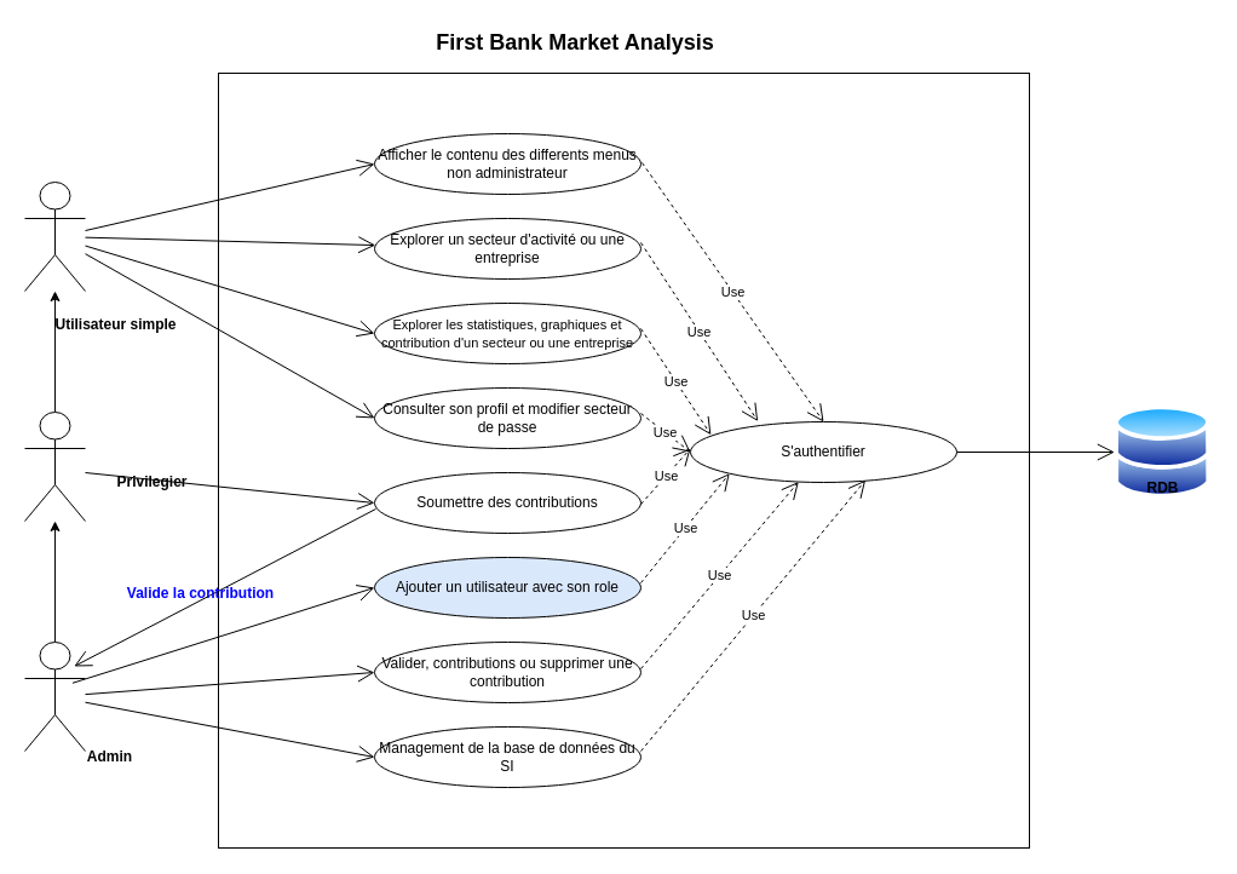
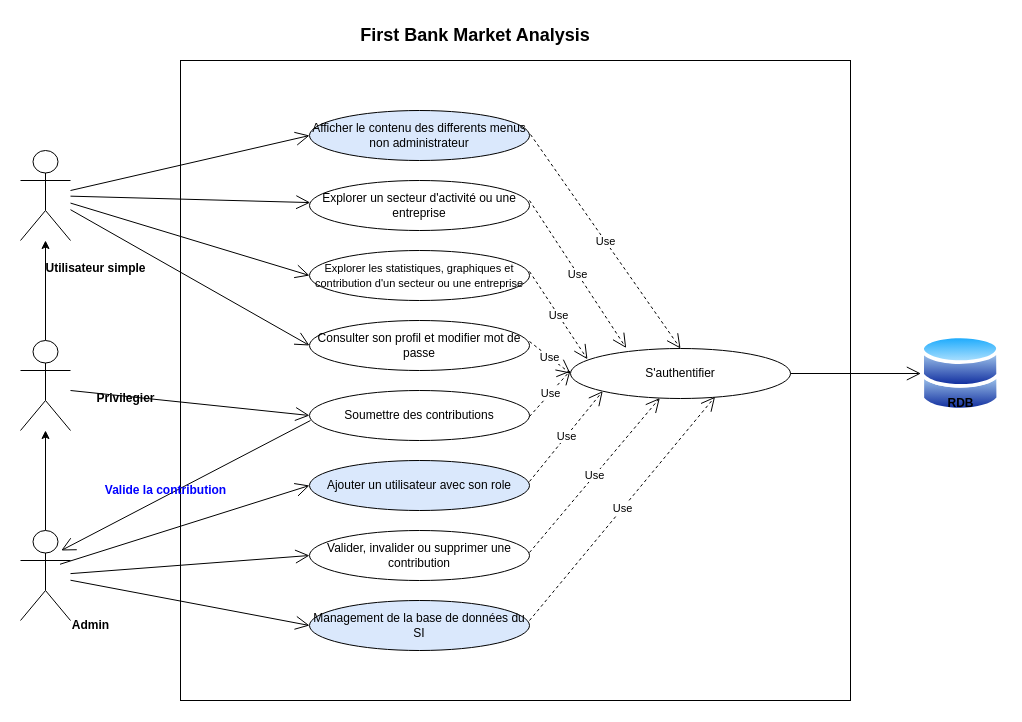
- <mxCell id="3" value="Afficher le contenu des differents menus non administrateur" style="ellipse;whiteSpace=wrap;html=1;" vertex="1" parent="1"><mxGeometry x="309" y="110" width="220" height="50" as="geometry" /></mxCell>
+ <mxCell id="3" value="Afficher le contenu des differents menus non administrateur" style="ellipse;whiteSpace=wrap;html=1;fillColor=#dae8fc;" vertex="1" parent="1"><mxGeometry x="309" y="110" width="220" height="50" as="geometry" /></mxCell>
- <mxCell id="6" value="Consulter son profil et modifier secteur de passe" style="ellipse;whiteSpace=wrap;html=1;" vertex="1" parent="1"><mxGeometry x="309" y="320" width="220" height="50" as="geometry" /></mxCell>
+ <mxCell id="6" value="Consulter son profil et modifier mot de passe" style="ellipse;whiteSpace=wrap;html=1;" vertex="1" parent="1"><mxGeometry x="309" y="320" width="220" height="50" as="geometry" /></mxCell>
- <mxCell id="9" value="Valider, contributions ou supprimer une contribution" style="ellipse;whiteSpace=wrap;html=1;" vertex="1" parent="1"><mxGeometry x="309" y="530" width="220" height="50" as="geometry" /></mxCell>
+ <mxCell id="9" value="Valider, invalider ou supprimer une contribution" style="ellipse;whiteSpace=wrap;html=1;" vertex="1" parent="1"><mxGeometry x="309" y="530" width="220" height="50" as="geometry" /></mxCell>
- <mxCell id="10" value="Management de la base de données du SI" style="ellipse;whiteSpace=wrap;html=1;" vertex="1" parent="1"><mxGeometry x="309" y="600" width="220" height="50" as="geometry" /></mxCell>
+ <mxCell id="10" value="Management de la base de données du SI" style="ellipse;whiteSpace=wrap;html=1;fillColor=#dae8fc;" vertex="1" parent="1"><mxGeometry x="309" y="600" width="220" height="50" as="geometry" /></mxCell>
